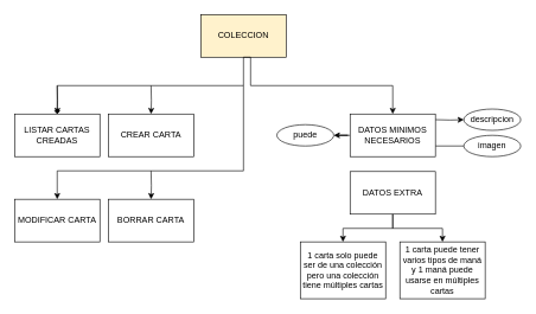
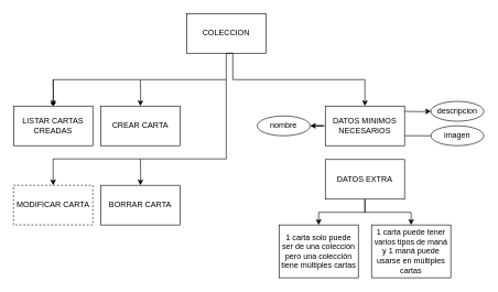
- <mxCell id="3" value="COLECCION" style="rounded=0;whiteSpace=wrap;html=1;fillColor=#fff2cc;" vertex="1" parent="1"><mxGeometry x="282" y="20" width="120" height="60" as="geometry" /></mxCell>
+ <mxCell id="3" value="COLECCION" style="rounded=0;whiteSpace=wrap;html=1;" vertex="1" parent="1"><mxGeometry x="282" y="20" width="120" height="60" as="geometry" /></mxCell>
- <mxCell id="17" value="puede" style="ellipse;whiteSpace=wrap;html=1;rounded=0;" vertex="1" parent="1"><mxGeometry x="389" y="175" width="80" height="30" as="geometry" /></mxCell>
+ <mxCell id="17" value="nombre" style="ellipse;whiteSpace=wrap;html=1;rounded=0;" vertex="1" parent="1"><mxGeometry x="389" y="175" width="80" height="30" as="geometry" /></mxCell>
- <mxCell id="9" value="MODIFICAR CARTA" style="rounded=0;whiteSpace=wrap;html=1;" vertex="1" parent="1"><mxGeometry x="20" y="280" width="120" height="60" as="geometry" /></mxCell>
+ <mxCell id="9" value="MODIFICAR CARTA" style="rounded=0;whiteSpace=wrap;html=1;dashed=1;" vertex="1" parent="1"><mxGeometry x="20" y="280" width="120" height="60" as="geometry" /></mxCell>
